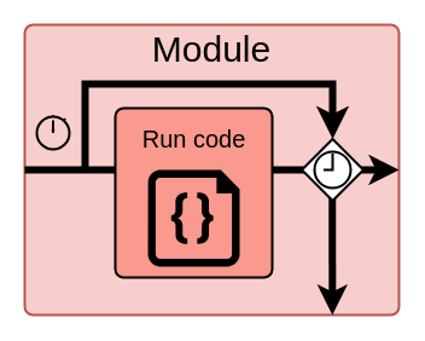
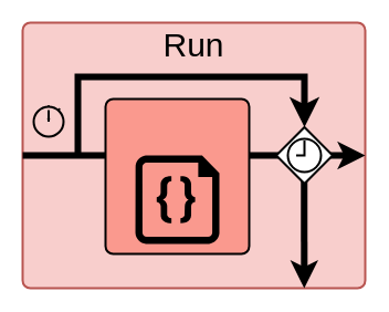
- <mxCell id="4" value="&lt;font&gt;&lt;span style=&quot;font-size: 30px;&quot;&gt;Module&lt;/span&gt;&lt;/font&gt;" style="text;html=1;align=center;verticalAlign=middle;whiteSpace=wrap;rounded=0;fontColor=#000000;" parent="2" vertex="1"><mxGeometry width="310" height="39" as="geometry" /></mxCell>
+ <mxCell id="4" value="&lt;font&gt;&lt;span style=&quot;font-size: 30px;&quot;&gt;Run&lt;/span&gt;&lt;/font&gt;" style="text;html=1;align=center;verticalAlign=middle;whiteSpace=wrap;rounded=0;fontColor=#000000;" parent="2" vertex="1"><mxGeometry width="310" height="39" as="geometry" /></mxCell>
- <mxCell id="14" value="&lt;font style=&quot;font-size: 20px;&quot;&gt;Run code&lt;/font&gt;" style="text;html=1;align=center;verticalAlign=middle;whiteSpace=wrap;rounded=0;fontColor=#000000;" parent="2" vertex="1"><mxGeometry x="77.5" y="74.79" width="125" height="39" as="geometry" /></mxCell>
